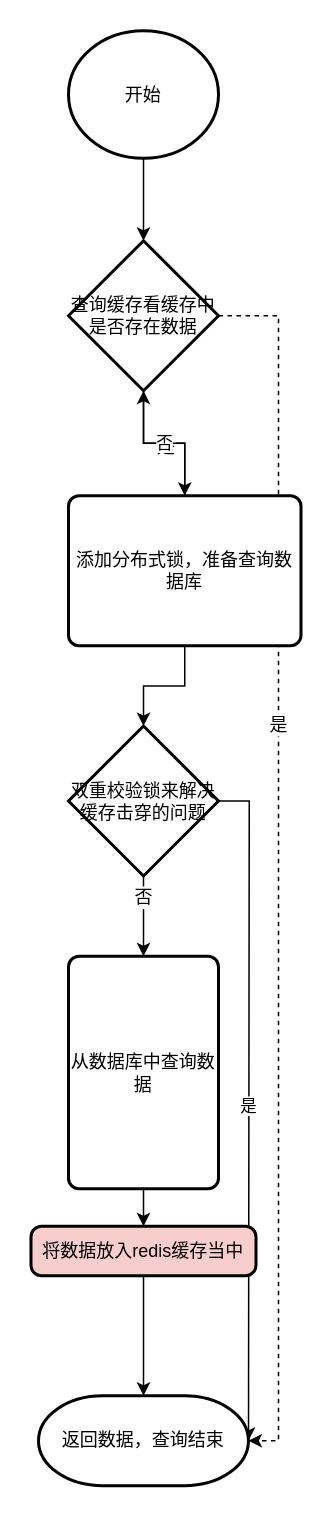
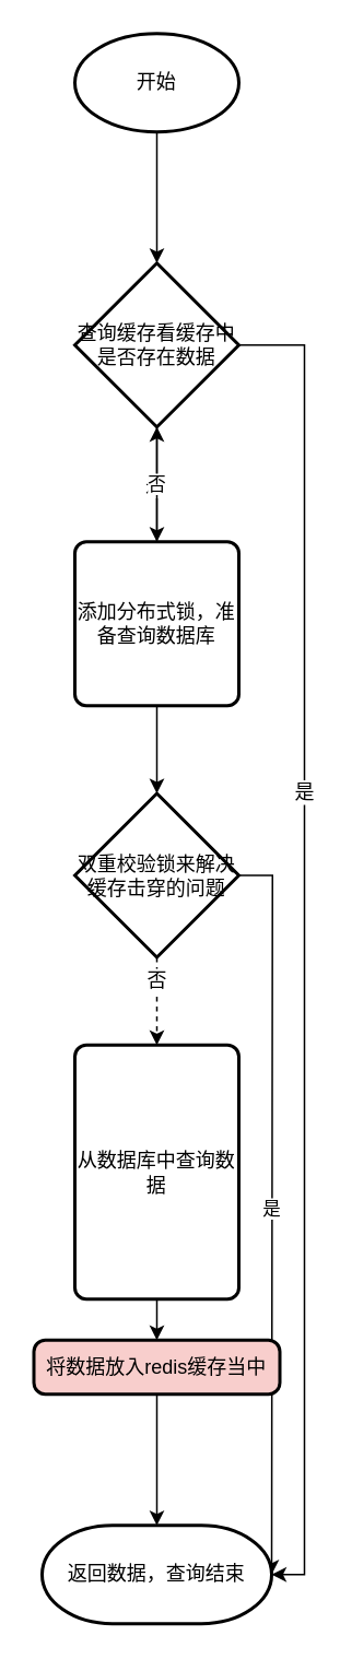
- <mxCell id="3" value="开始" style="strokeWidth=2;html=1;shape=mxgraph.flowchart.start_1;whiteSpace=wrap;" vertex="1" parent="1"><mxGeometry x="45" y="20" width="100" height="85" as="geometry" /></mxCell>
+ <mxCell id="3" value="开始" style="strokeWidth=2;html=1;shape=mxgraph.flowchart.start_1;whiteSpace=wrap;" vertex="1" parent="1"><mxGeometry x="45" y="20" width="100" height="60" as="geometry" /></mxCell>
- <mxCell id="11" value="添加分布式锁，准备查询数据库" style="rounded=1;whiteSpace=wrap;html=1;absoluteArcSize=1;arcSize=14;strokeWidth=2;" vertex="1" parent="1"><mxGeometry x="45" y="330" width="155" height="100" as="geometry" /></mxCell>
+ <mxCell id="11" value="添加分布式锁，准备查询数据库" style="rounded=1;whiteSpace=wrap;html=1;absoluteArcSize=1;arcSize=14;strokeWidth=2;" vertex="1" parent="1"><mxGeometry x="45" y="330" width="100" height="100" as="geometry" /></mxCell>
- <mxCell id="12" value="" style="edgeStyle=orthogonalEdgeStyle;rounded=0;orthogonalLoop=1;jettySize=auto;html=1;" edge="1" parent="1" source="15" target="17"><mxGeometry relative="1" as="geometry" /></mxCell>
+ <mxCell id="12" value="" style="edgeStyle=orthogonalEdgeStyle;rounded=0;orthogonalLoop=1;jettySize=auto;html=1;dashed=1;" edge="1" parent="1" source="15" target="17"><mxGeometry relative="1" as="geometry" /></mxCell>
- <mxCell id="6" style="edgeStyle=orthogonalEdgeStyle;rounded=0;orthogonalLoop=1;jettySize=auto;html=1;entryX=1;entryY=0.5;entryDx=0;entryDy=0;entryPerimeter=0;dashed=1;" edge="1" parent="1" source="8" target="20"><mxGeometry relative="1" as="geometry"><Array as="points"><mxPoint x="185" y="210" /><mxPoint x="185" y="960" /></Array></mxGeometry></mxCell>
+ <mxCell id="6" style="edgeStyle=orthogonalEdgeStyle;rounded=0;orthogonalLoop=1;jettySize=auto;html=1;entryX=1;entryY=0.5;entryDx=0;entryDy=0;entryPerimeter=0;" edge="1" parent="1" source="8" target="20"><mxGeometry relative="1" as="geometry"><Array as="points"><mxPoint x="185" y="210" /><mxPoint x="185" y="960" /></Array></mxGeometry></mxCell>
